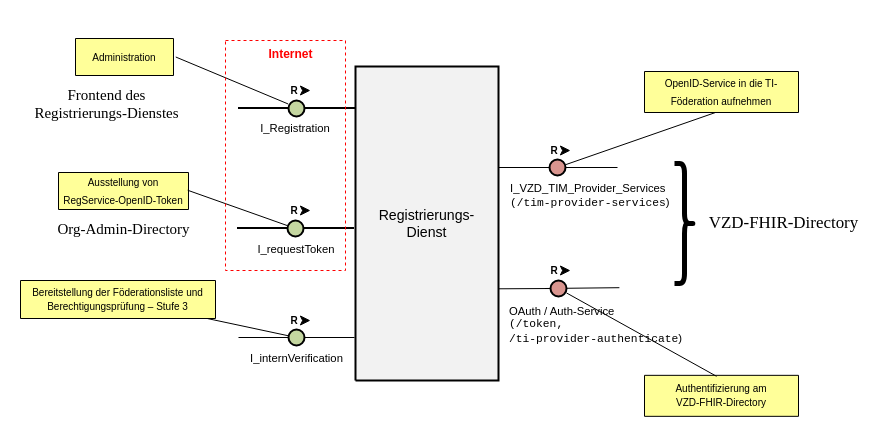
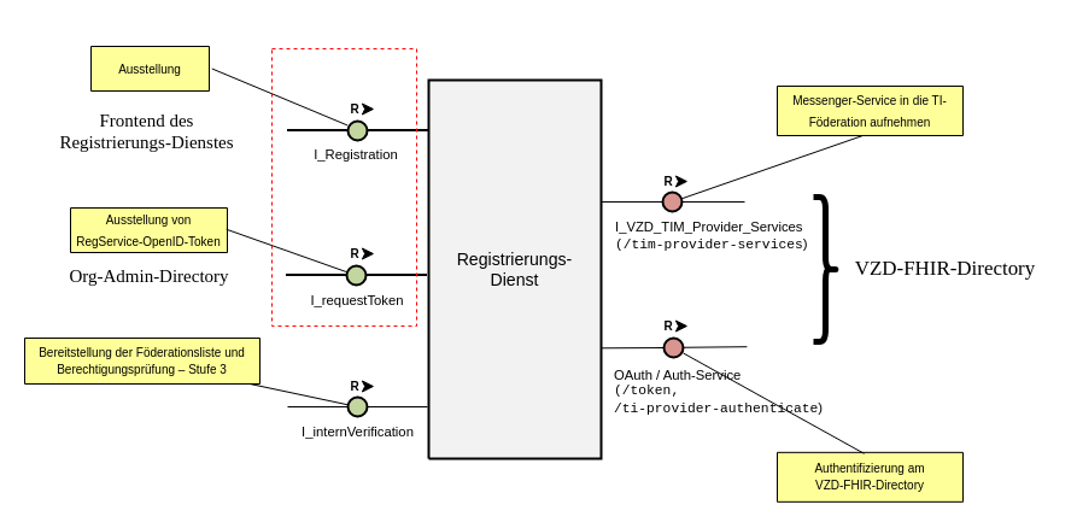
- <mxCell id="65" value="Internet" style="verticalAlign=middle;align=center;vsdxID=83;fillColor=none;gradientColor=none;shape=stencil(nZBLDoAgDERP0z3SIyjew0SURgSD+Lu9kMZoXLhwN9O+tukAlrNpJg1SzDH4QW/URgNYgZTkjA4UkwJUgGXng+6DX1zLfmoymdXo17xh5zmRJ6Q42BWCfc2oJfdAr+Yv+AP9Cb7OJ3H/2JG1HNGz/84klThPVCc=);strokeColor=none;points=[];labelBackgroundColor=none;rounded=0;html=1;whiteSpace=wrap;fontColor=#FF0000;fontStyle=1" vertex="1" parent="1"><mxGeometry x="246.5" y="40" width="87" height="28" as="geometry" /></mxCell>
- <mxCell id="6" value="&lt;div style=&quot;&quot;&gt;&lt;font style=&quot;font-family: Arial; color: rgb(0, 0, 0); direction: ltr; letter-spacing: 0px; line-height: 140%; opacity: 1;&quot;&gt;&lt;font style=&quot;font-size: 10px;&quot;&gt;Administration&lt;/font&gt;&lt;br&gt;&lt;/font&gt;&lt;/div&gt;" style="verticalAlign=middle;align=center;vsdxID=31;fillColor=#ffff99;gradientColor=none;shape=stencil(nZBLDoAgDERP0z3SIyjew0SURgSD+Lu9kMZoXLhwN9O+tukAlrNpJg1SzDH4QW/URgNYgZTkjA4UkwJUgGXng+6DX1zLfmoymdXo17xh5zmRJ6Q42BWCfc2oJfdAr+Yv+AP9Cb7OJ3H/2JG1HNGz/84klThPVCc=);strokeColor=#000000;points=[];labelBackgroundColor=none;rounded=0;html=1;whiteSpace=wrap;" parent="5" vertex="1"><mxGeometry x="-50" y="18" width="98" height="37" as="geometry" /></mxCell>
+ <mxCell id="6" value="&lt;div style=&quot;&quot;&gt;&lt;font style=&quot;font-family: Arial; color: rgb(0, 0, 0); direction: ltr; letter-spacing: 0px; line-height: 140%; opacity: 1;&quot;&gt;&lt;font style=&quot;font-size: 10px;&quot;&gt;Ausstellung&lt;/font&gt;&lt;br&gt;&lt;/font&gt;&lt;/div&gt;" style="verticalAlign=middle;align=center;vsdxID=31;fillColor=#ffff99;gradientColor=none;shape=stencil(nZBLDoAgDERP0z3SIyjew0SURgSD+Lu9kMZoXLhwN9O+tukAlrNpJg1SzDH4QW/URgNYgZTkjA4UkwJUgGXng+6DX1zLfmoymdXo17xh5zmRJ6Q42BWCfc2oJfdAr+Yv+AP9Cb7OJ3H/2JG1HNGz/84klThPVCc=);strokeColor=#000000;points=[];labelBackgroundColor=none;rounded=0;html=1;whiteSpace=wrap;" parent="5" vertex="1"><mxGeometry x="-50" y="18" width="98" height="37" as="geometry" /></mxCell>
- <mxCell id="8" value="&lt;div style=&quot;&quot;&gt;&lt;font style=&quot;font-family: Arial; color: rgb(0, 0, 0); direction: ltr; letter-spacing: 0px; line-height: 140%; opacity: 1;&quot;&gt;&lt;font style=&quot;font-size: 10px;&quot;&gt;OpenID-Service in die TI-Föderation aufnehmen&lt;/font&gt;&lt;br&gt;&lt;/font&gt;&lt;/div&gt;" style="verticalAlign=middle;align=center;vsdxID=37;fillColor=#ffff99;gradientColor=none;shape=stencil(nZBLDoAgDERP0z3SIyjew0SURgSD+Lu9kMZoXLhwN9O+tukAlrNpJg1SzDH4QW/URgNYgZTkjA4UkwJUgGXng+6DX1zLfmoymdXo17xh5zmRJ6Q42BWCfc2oJfdAr+Yv+AP9Cb7OJ3H/2JG1HNGz/84klThPVCc=);strokeColor=#000000;points=[];labelBackgroundColor=none;rounded=0;html=1;whiteSpace=wrap;" parent="7" vertex="1"><mxGeometry x="-78" y="20" width="154" height="41" as="geometry" /></mxCell>
+ <mxCell id="8" value="&lt;div style=&quot;&quot;&gt;&lt;font style=&quot;font-family: Arial; color: rgb(0, 0, 0); direction: ltr; letter-spacing: 0px; line-height: 140%; opacity: 1;&quot;&gt;&lt;font style=&quot;font-size: 10px;&quot;&gt;Messenger-Service in die TI-Föderation aufnehmen&lt;/font&gt;&lt;br&gt;&lt;/font&gt;&lt;/div&gt;" style="verticalAlign=middle;align=center;vsdxID=37;fillColor=#ffff99;gradientColor=none;shape=stencil(nZBLDoAgDERP0z3SIyjew0SURgSD+Lu9kMZoXLhwN9O+tukAlrNpJg1SzDH4QW/URgNYgZTkjA4UkwJUgGXng+6DX1zLfmoymdXo17xh5zmRJ6Q42BWCfc2oJfdAr+Yv+AP9Cb7OJ3H/2JG1HNGz/84klThPVCc=);strokeColor=#000000;points=[];labelBackgroundColor=none;rounded=0;html=1;whiteSpace=wrap;" parent="7" vertex="1"><mxGeometry x="-78" y="20" width="154" height="41" as="geometry" /></mxCell>
- <mxCell id="20" value="&lt;div style=&quot;font-size: 15px;&quot;&gt;&lt;font style=&quot;font-size: 15px; font-family: Calibri; color: rgb(0, 0, 0); direction: ltr; letter-spacing: 0px; line-height: 120%; opacity: 1;&quot;&gt;Frontend des &lt;br&gt;Registrierungs-Dienstes&lt;br&gt;&lt;/font&gt;&lt;/div&gt;" style="verticalAlign=middle;align=center;vsdxID=83;fillColor=none;gradientColor=none;shape=stencil(nZBLDoAgDERP0z3SIyjew0SURgSD+Lu9kMZoXLhwN9O+tukAlrNpJg1SzDH4QW/URgNYgZTkjA4UkwJUgGXng+6DX1zLfmoymdXo17xh5zmRJ6Q42BWCfc2oJfdAr+Yv+AP9Cb7OJ3H/2JG1HNGz/84klThPVCc=);strokeColor=none;points=[];labelBackgroundColor=none;rounded=0;html=1;whiteSpace=wrap;" parent="1" vertex="1"><mxGeometry x="12.5" y="89" width="187" height="28" as="geometry" /></mxCell>
+ <mxCell id="20" value="&lt;div style=&quot;font-size: 15px;&quot;&gt;&lt;font style=&quot;font-size: 15px; font-family: Calibri; color: rgb(0, 0, 0); direction: ltr; letter-spacing: 0px; line-height: 120%; opacity: 1;&quot;&gt;Frontend des &lt;br&gt;Registrierungs-Dienstes&lt;br&gt;&lt;/font&gt;&lt;/div&gt;" style="verticalAlign=middle;align=center;vsdxID=83;fillColor=none;gradientColor=none;shape=stencil(nZBLDoAgDERP0z3SIyjew0SURgSD+Lu9kMZoXLhwN9O+tukAlrNpJg1SzDH4QW/URgNYgZTkjA4UkwJUgGXng+6DX1zLfmoymdXo17xh5zmRJ6Q42BWCfc2oJfdAr+Yv+AP9Cb7OJ3H/2JG1HNGz/84klThPVCc=);strokeColor=none;points=[];labelBackgroundColor=none;rounded=0;html=1;whiteSpace=wrap;" parent="1" vertex="1"><mxGeometry x="27.5" y="94" width="187" height="28" as="geometry" /></mxCell>
